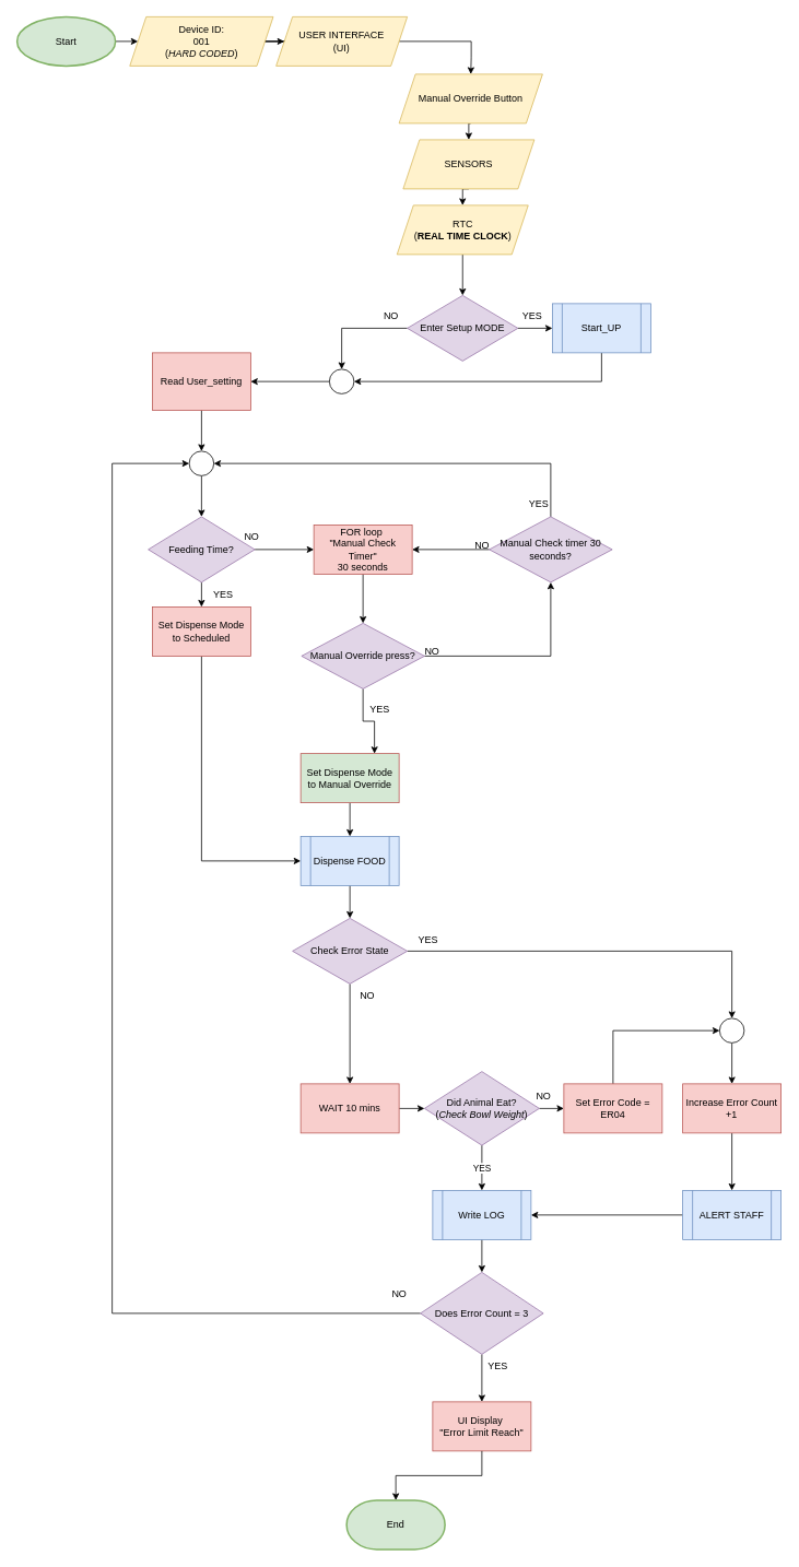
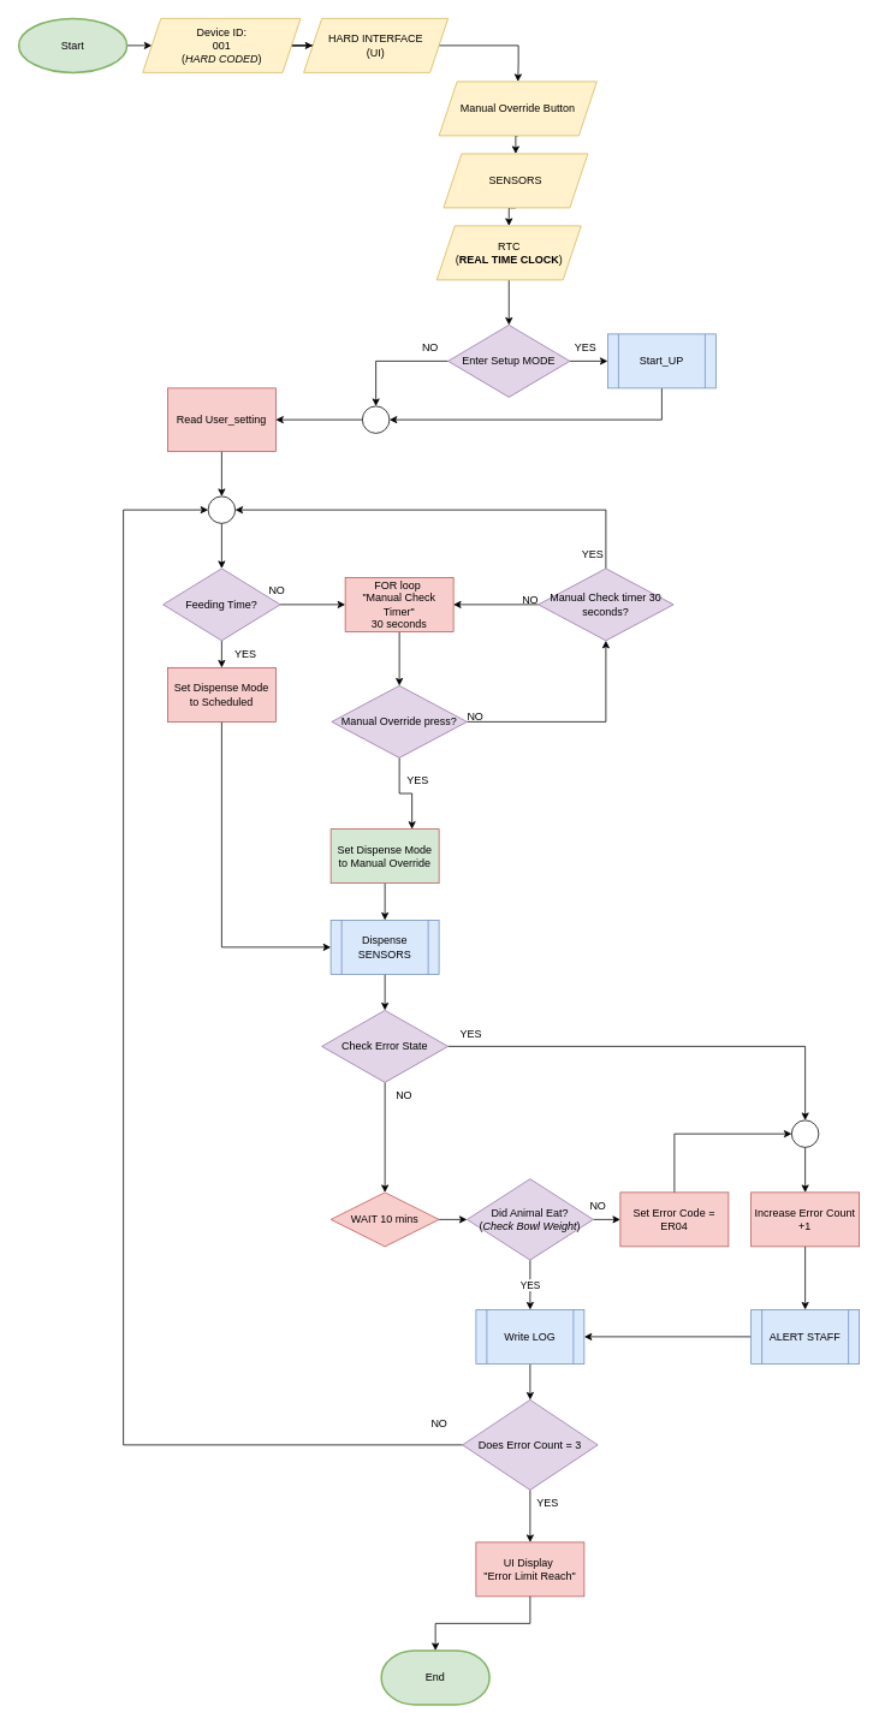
- <mxCell id="11" value="USER INTERFACE&lt;div&gt;(UI)&lt;/div&gt;" style="shape=parallelogram;perimeter=parallelogramPerimeter;whiteSpace=wrap;html=1;fixedSize=1;fillColor=#fff2cc;strokeColor=#d6b656;" vertex="1" parent="1"><mxGeometry x="336" y="20" width="160" height="60" as="geometry" /></mxCell>
+ <mxCell id="11" value="HARD INTERFACE&lt;div&gt;(UI)&lt;/div&gt;" style="shape=parallelogram;perimeter=parallelogramPerimeter;whiteSpace=wrap;html=1;fixedSize=1;fillColor=#fff2cc;strokeColor=#d6b656;" vertex="1" parent="1"><mxGeometry x="336" y="20" width="160" height="60" as="geometry" /></mxCell>
- <mxCell id="27" value="Dispense FOOD" style="shape=process;whiteSpace=wrap;html=1;backgroundOutline=1;fillColor=#dae8fc;strokeColor=#6c8ebf;" vertex="1" parent="1"><mxGeometry x="366" y="1020" width="120" height="60" as="geometry" /></mxCell>
+ <mxCell id="27" value="Dispense SENSORS" style="shape=process;whiteSpace=wrap;html=1;backgroundOutline=1;fillColor=#dae8fc;strokeColor=#6c8ebf;" vertex="1" parent="1"><mxGeometry x="366" y="1020" width="120" height="60" as="geometry" /></mxCell>
- <mxCell id="50" value="WAIT 10 mins" style="rounded=0;whiteSpace=wrap;html=1;fillColor=#f8cecc;strokeColor=#b85450;" vertex="1" parent="1"><mxGeometry x="366" y="1322" width="120" height="60" as="geometry" /></mxCell>
+ <mxCell id="50" value="WAIT 10 mins" style="rhombus;whiteSpace=wrap;html=1;fillColor=#f8cecc;strokeColor=#b85450;" vertex="1" parent="1"><mxGeometry x="366" y="1322" width="120" height="60" as="geometry" /></mxCell>
